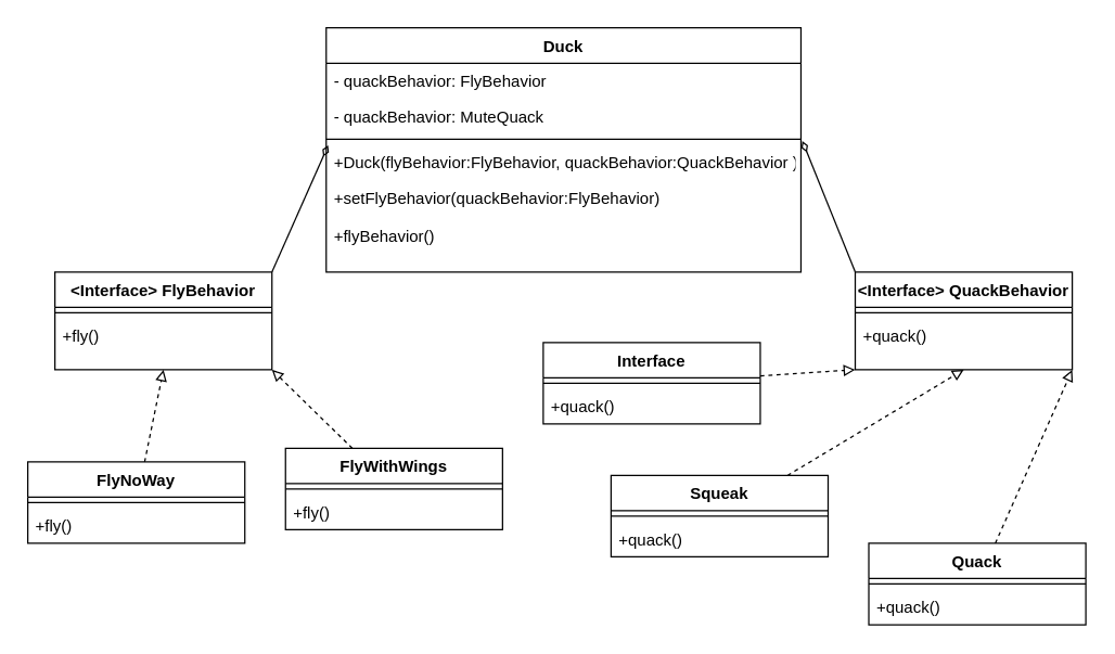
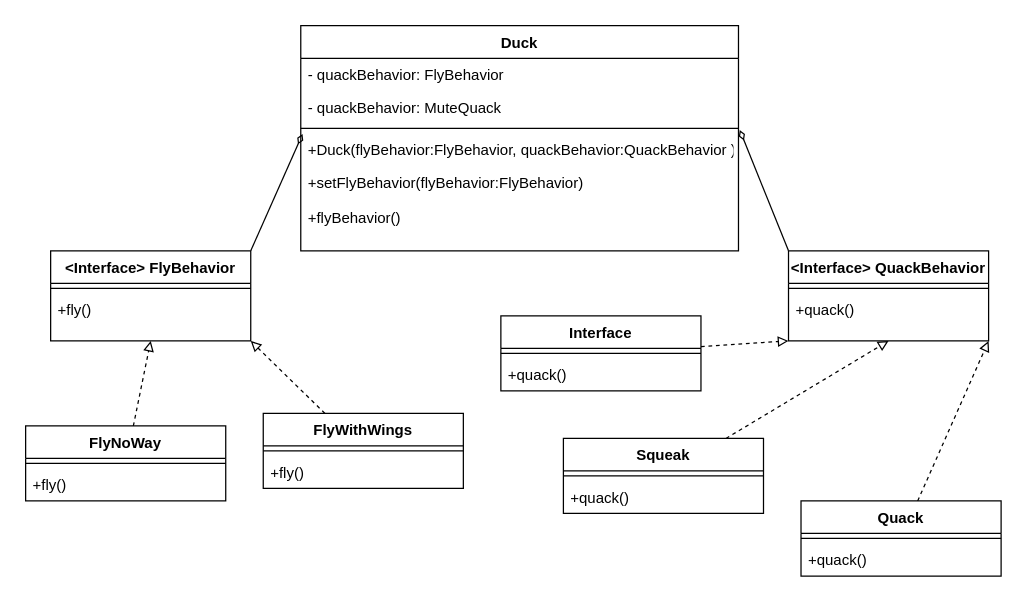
- <mxCell id="7" value="+setFlyBehavior(quackBehavior:FlyBehavior)" style="text;align=left;verticalAlign=top;spacingLeft=4;spacingRight=4;overflow=hidden;rotatable=0;points=[[0,0.5],[1,0.5]];portConstraint=eastwest;" vertex="1" parent="2"><mxGeometry y="112" width="350" height="28" as="geometry" /></mxCell>
+ <mxCell id="7" value="+setFlyBehavior(flyBehavior:FlyBehavior)" style="text;align=left;verticalAlign=top;spacingLeft=4;spacingRight=4;overflow=hidden;rotatable=0;points=[[0,0.5],[1,0.5]];portConstraint=eastwest;" vertex="1" parent="2"><mxGeometry y="112" width="350" height="28" as="geometry" /></mxCell>
